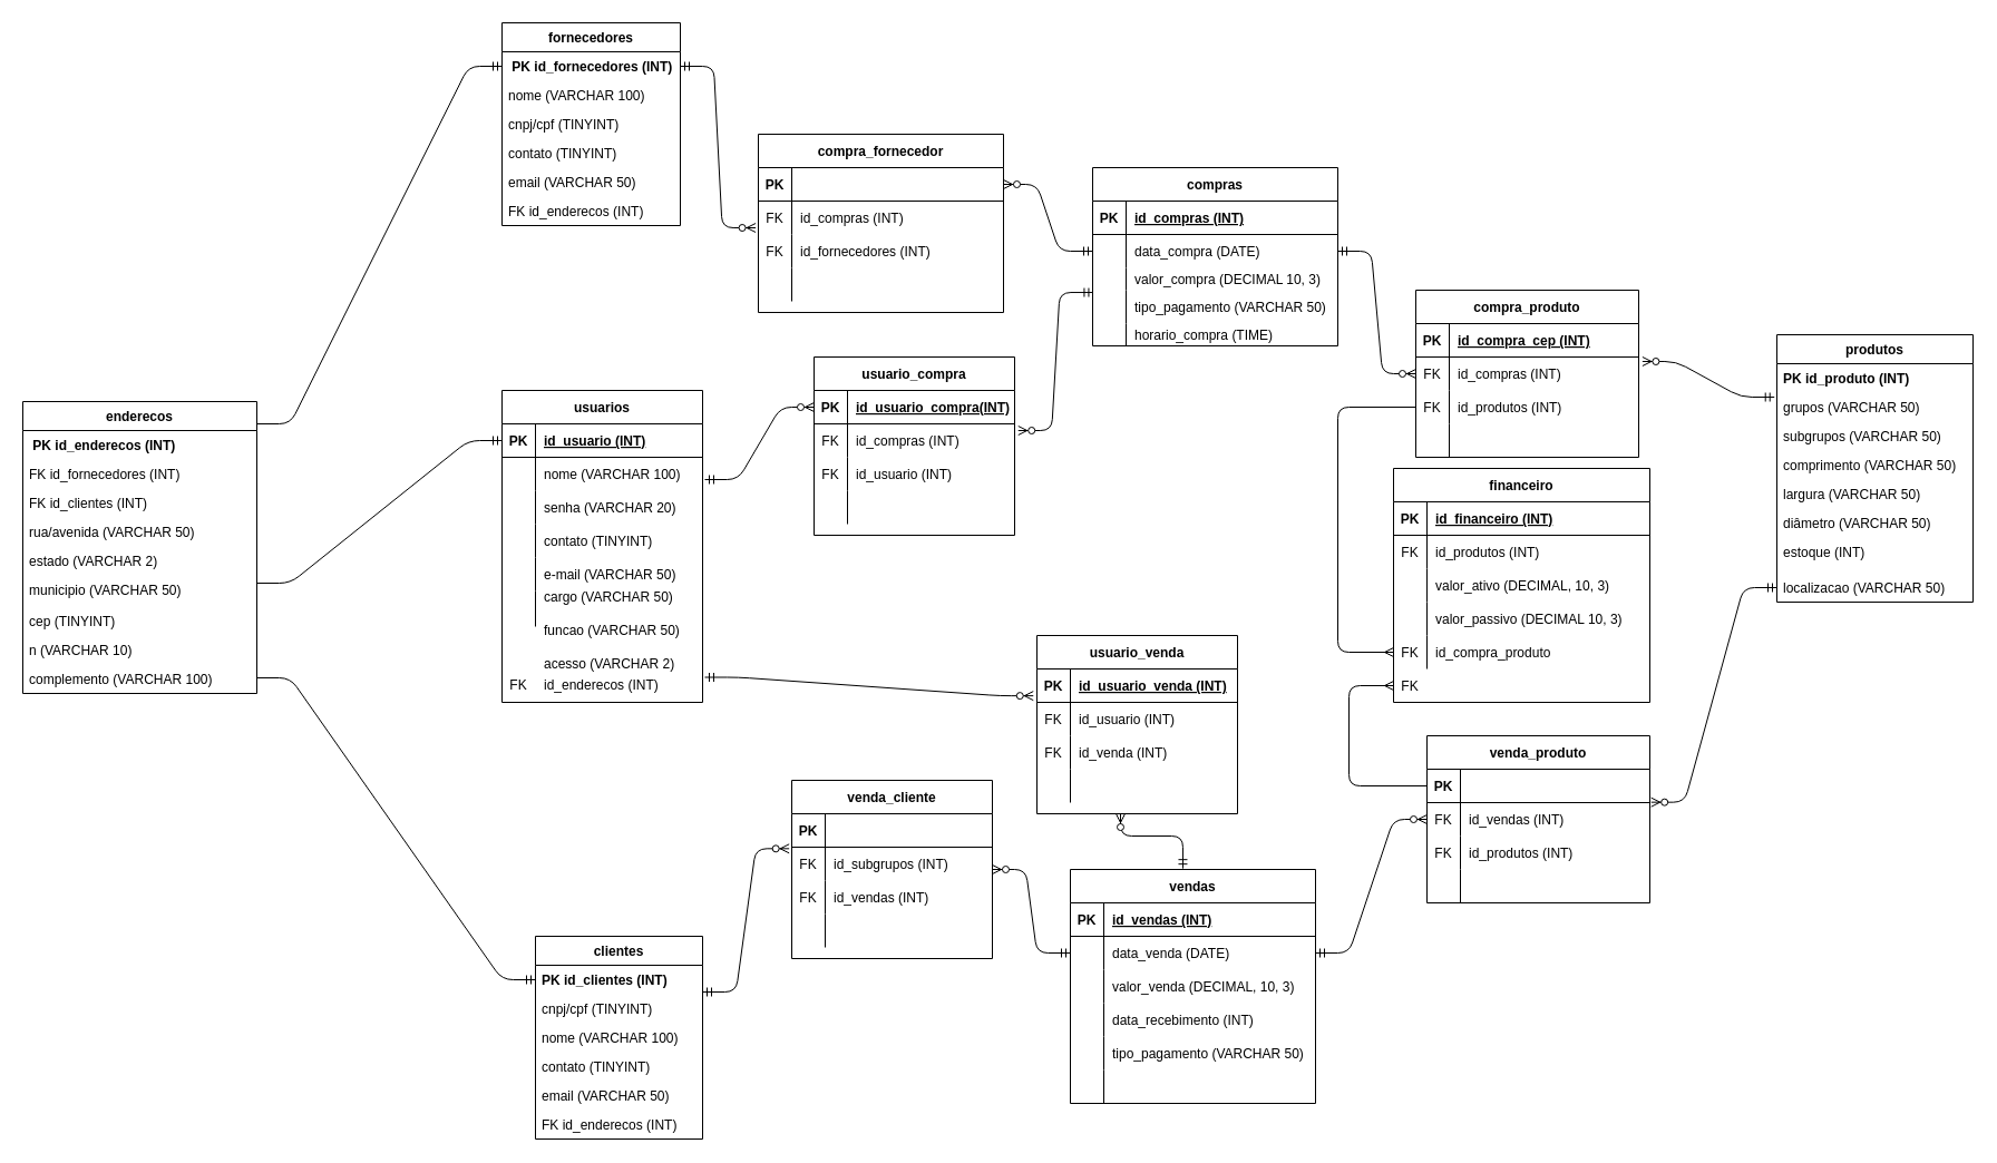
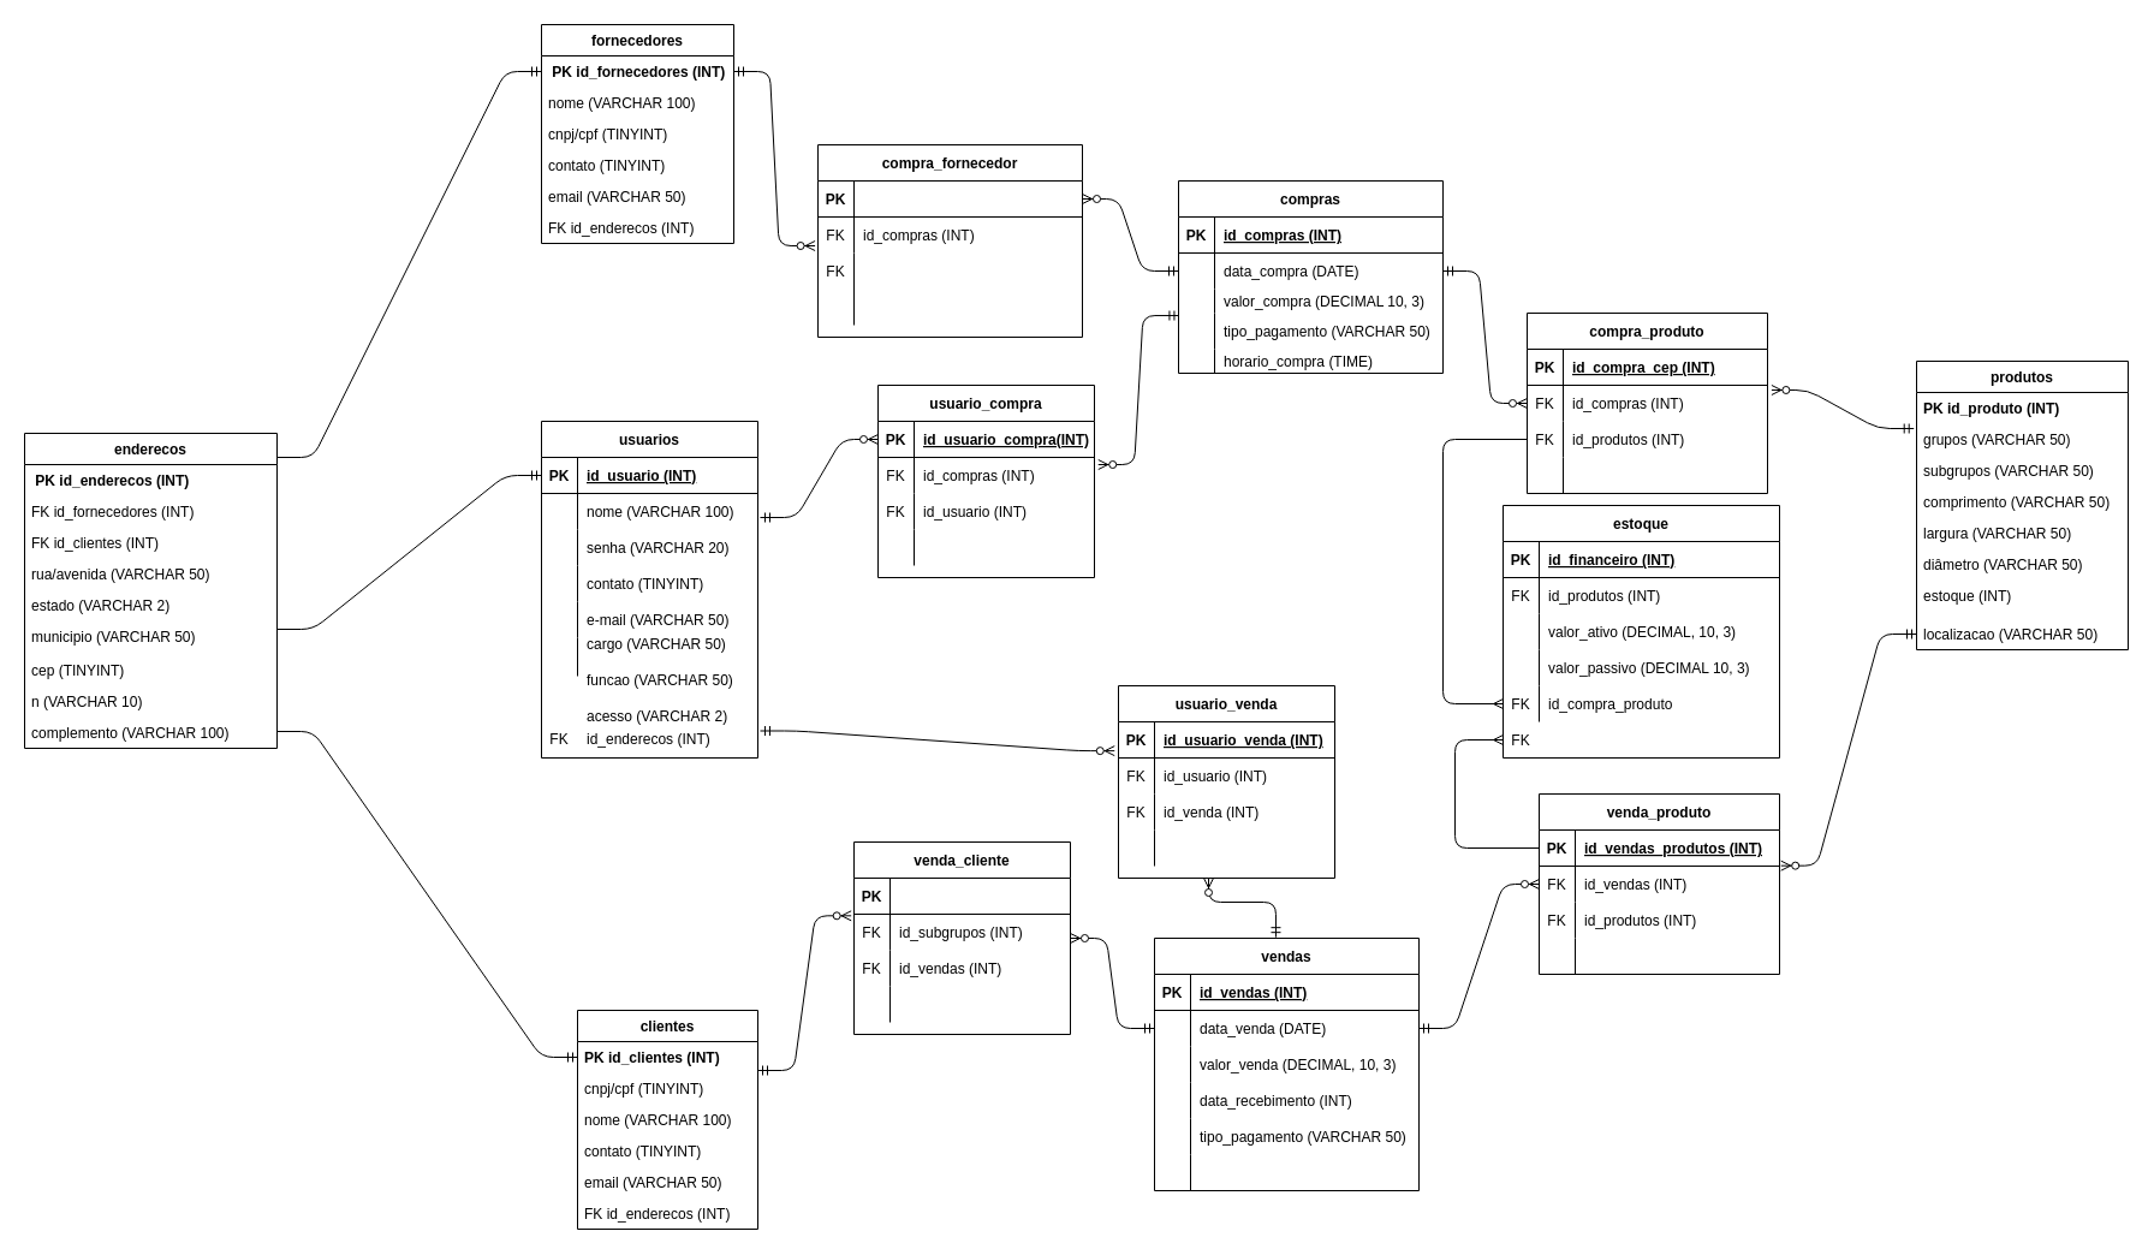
- <mxCell id="145" value="id_fornecedores (INT)" style="shape=partialRectangle;connectable=0;fillColor=none;top=0;left=0;bottom=0;right=0;align=left;spacingLeft=6;overflow=hidden;" parent="143" vertex="1"><mxGeometry x="30" width="190" height="30" as="geometry" /></mxCell>
- <mxCell id="70" value="financeiro" style="shape=table;startSize=30;container=1;collapsible=1;childLayout=tableLayout;fixedRows=1;rowLines=0;fontStyle=1;align=center;resizeLast=1;" parent="1" vertex="1"><mxGeometry x="1250" y="420" width="230" height="210" as="geometry" /></mxCell>
+ <mxCell id="70" value="estoque" style="shape=table;startSize=30;container=1;collapsible=1;childLayout=tableLayout;fixedRows=1;rowLines=0;fontStyle=1;align=center;resizeLast=1;" parent="1" vertex="1"><mxGeometry x="1250" y="420" width="230" height="210" as="geometry" /></mxCell>
+ <mxCell id="127" value="id_vendas_produtos (INT)" style="shape=partialRectangle;connectable=0;fillColor=none;top=0;left=0;bottom=0;right=0;align=left;spacingLeft=6;fontStyle=5;overflow=hidden;" parent="125" vertex="1"><mxGeometry x="30" width="170" height="30" as="geometry" /></mxCell>
